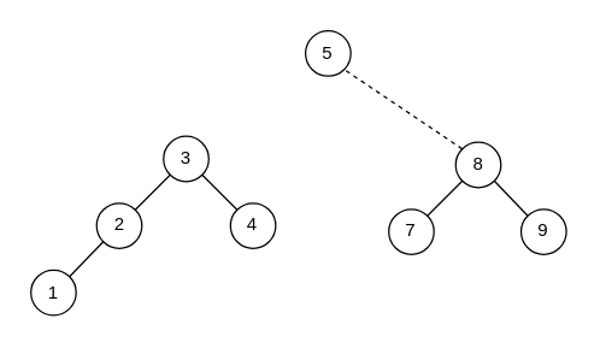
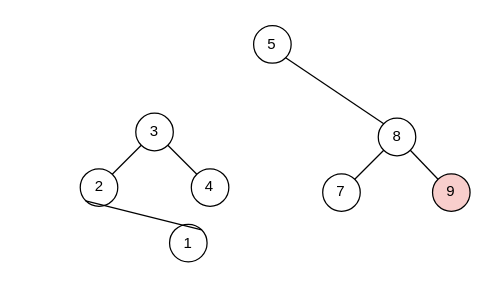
- <mxCell id="5" value="" style="endArrow=none;html=1;entryX=1;entryY=1;entryDx=0;entryDy=0;exitX=0;exitY=0;exitDx=0;exitDy=0;dashed=1;" parent="1" source="4" target="2" edge="1"><mxGeometry width="50" height="50" relative="1" as="geometry"><mxPoint x="288" y="170" as="sourcePoint" /><mxPoint x="338" y="120" as="targetPoint" /></mxGeometry></mxCell>
+ <mxCell id="5" value="" style="endArrow=none;html=1;entryX=1;entryY=1;entryDx=0;entryDy=0;exitX=0;exitY=0;exitDx=0;exitDy=0;" parent="1" source="4" target="2" edge="1"><mxGeometry width="50" height="50" relative="1" as="geometry"><mxPoint x="288" y="170" as="sourcePoint" /><mxPoint x="338" y="120" as="targetPoint" /></mxGeometry></mxCell>
- <mxCell id="6" value="9" style="ellipse;whiteSpace=wrap;html=1;aspect=fixed;" parent="1" vertex="1"><mxGeometry x="345.203" y="138.393" width="30" height="30" as="geometry" /></mxCell>
+ <mxCell id="6" value="9" style="ellipse;whiteSpace=wrap;html=1;aspect=fixed;fillColor=#f8cecc;" parent="1" vertex="1"><mxGeometry x="345.203" y="138.393" width="30" height="30" as="geometry" /></mxCell>
- <mxCell id="10" value="1" style="ellipse;whiteSpace=wrap;html=1;aspect=fixed;" parent="1" vertex="1"><mxGeometry x="20" y="178.783" width="30" height="30" as="geometry" /></mxCell>
+ <mxCell id="10" value="1" style="ellipse;whiteSpace=wrap;html=1;aspect=fixed;" parent="1" vertex="1"><mxGeometry x="135" y="178.783" width="30" height="30" as="geometry" /></mxCell>
